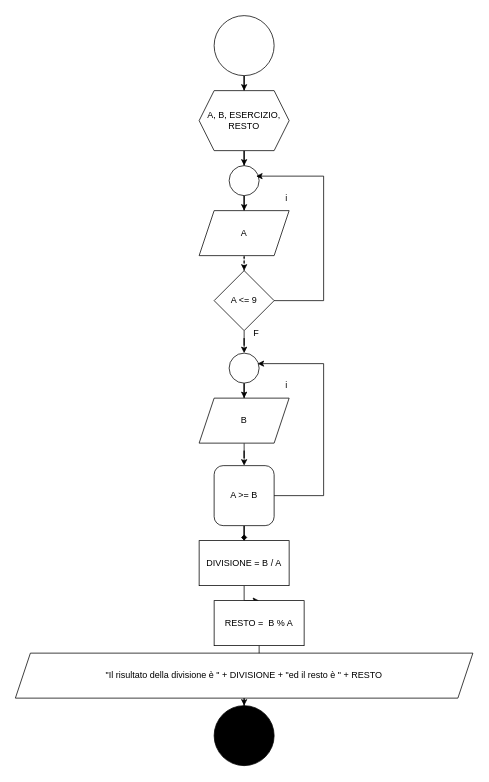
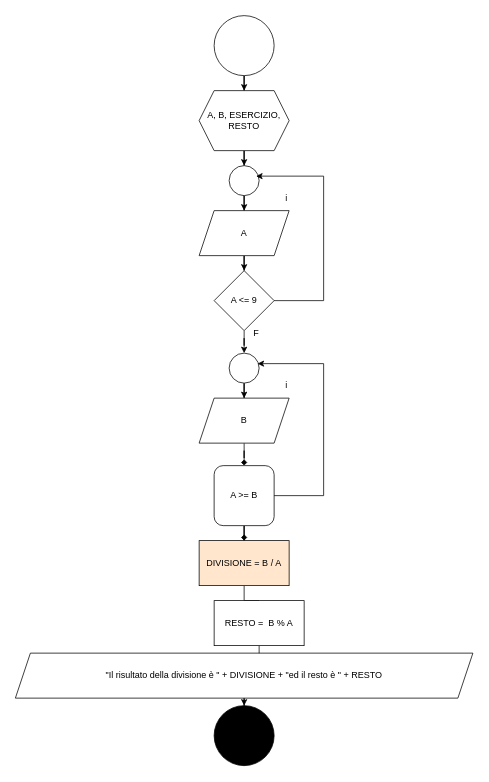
- <mxCell id="8" value="" style="edgeStyle=orthogonalEdgeStyle;rounded=0;orthogonalLoop=1;jettySize=auto;html=1;dashed=1;" edge="1" parent="1" source="9" target="12"><mxGeometry relative="1" as="geometry" /></mxCell>
+ <mxCell id="8" value="" style="edgeStyle=orthogonalEdgeStyle;rounded=0;orthogonalLoop=1;jettySize=auto;html=1;" edge="1" parent="1" source="9" target="12"><mxGeometry relative="1" as="geometry" /></mxCell>
- <mxCell id="17" value="" style="edgeStyle=orthogonalEdgeStyle;rounded=0;orthogonalLoop=1;jettySize=auto;html=1;" edge="1" parent="1" source="18" target="21"><mxGeometry relative="1" as="geometry" /></mxCell>
+ <mxCell id="17" value="" style="edgeStyle=orthogonalEdgeStyle;rounded=0;orthogonalLoop=1;jettySize=auto;html=1;endArrow=diamond;" edge="1" parent="1" source="18" target="21"><mxGeometry relative="1" as="geometry" /></mxCell>
- <mxCell id="24" value="DIVISIONE = B / A" style="whiteSpace=wrap;html=1;" vertex="1" parent="1"><mxGeometry x="265" y="720" width="120" height="60" as="geometry" /></mxCell>
+ <mxCell id="24" value="DIVISIONE = B / A" style="whiteSpace=wrap;html=1;fillColor=#ffe6cc;" vertex="1" parent="1"><mxGeometry x="265" y="720" width="120" height="60" as="geometry" /></mxCell>
- <mxCell id="23" value="" style="edgeStyle=orthogonalEdgeStyle;rounded=0;orthogonalLoop=1;jettySize=auto;html=1;" edge="1" parent="1" source="24" target="26"><mxGeometry relative="1" as="geometry" /></mxCell>
+ <mxCell id="23" value="" style="edgeStyle=orthogonalEdgeStyle;rounded=0;orthogonalLoop=1;jettySize=auto;html=1;endArrow=none;" edge="1" parent="1" source="24" target="26"><mxGeometry relative="1" as="geometry" /></mxCell>
